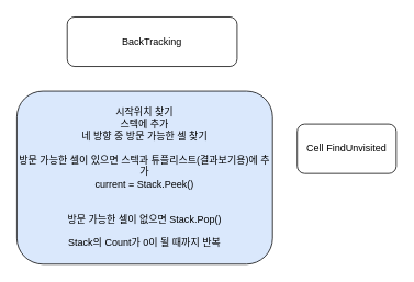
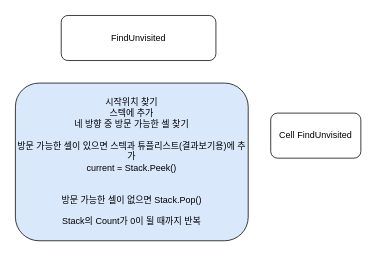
- <mxCell id="2" value="BackTracking" style="rounded=1;whiteSpace=wrap;html=1;" vertex="1" parent="1"><mxGeometry x="81" y="20" width="206" height="60" as="geometry" /></mxCell>
+ <mxCell id="2" value="FindUnvisited" style="rounded=1;whiteSpace=wrap;html=1;" vertex="1" parent="1"><mxGeometry x="81" y="20" width="206" height="60" as="geometry" /></mxCell>
